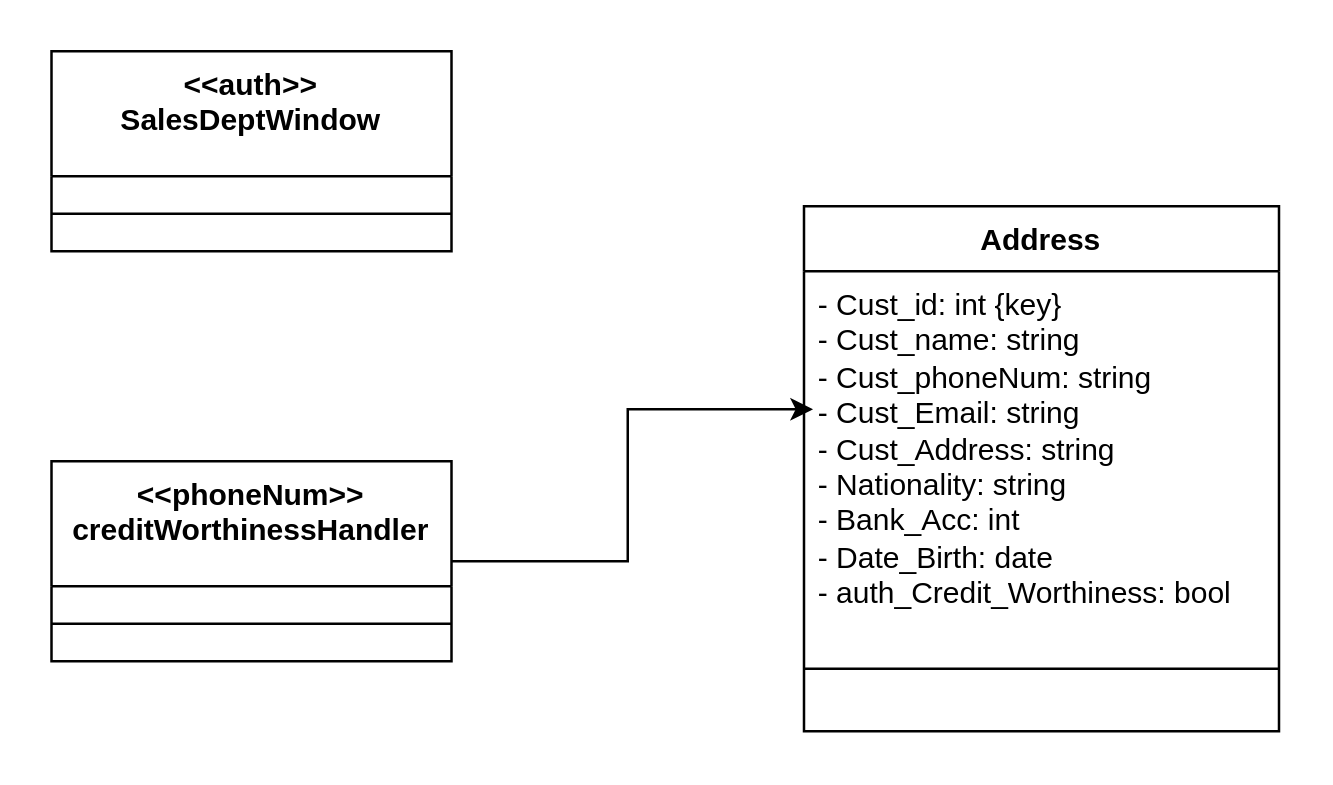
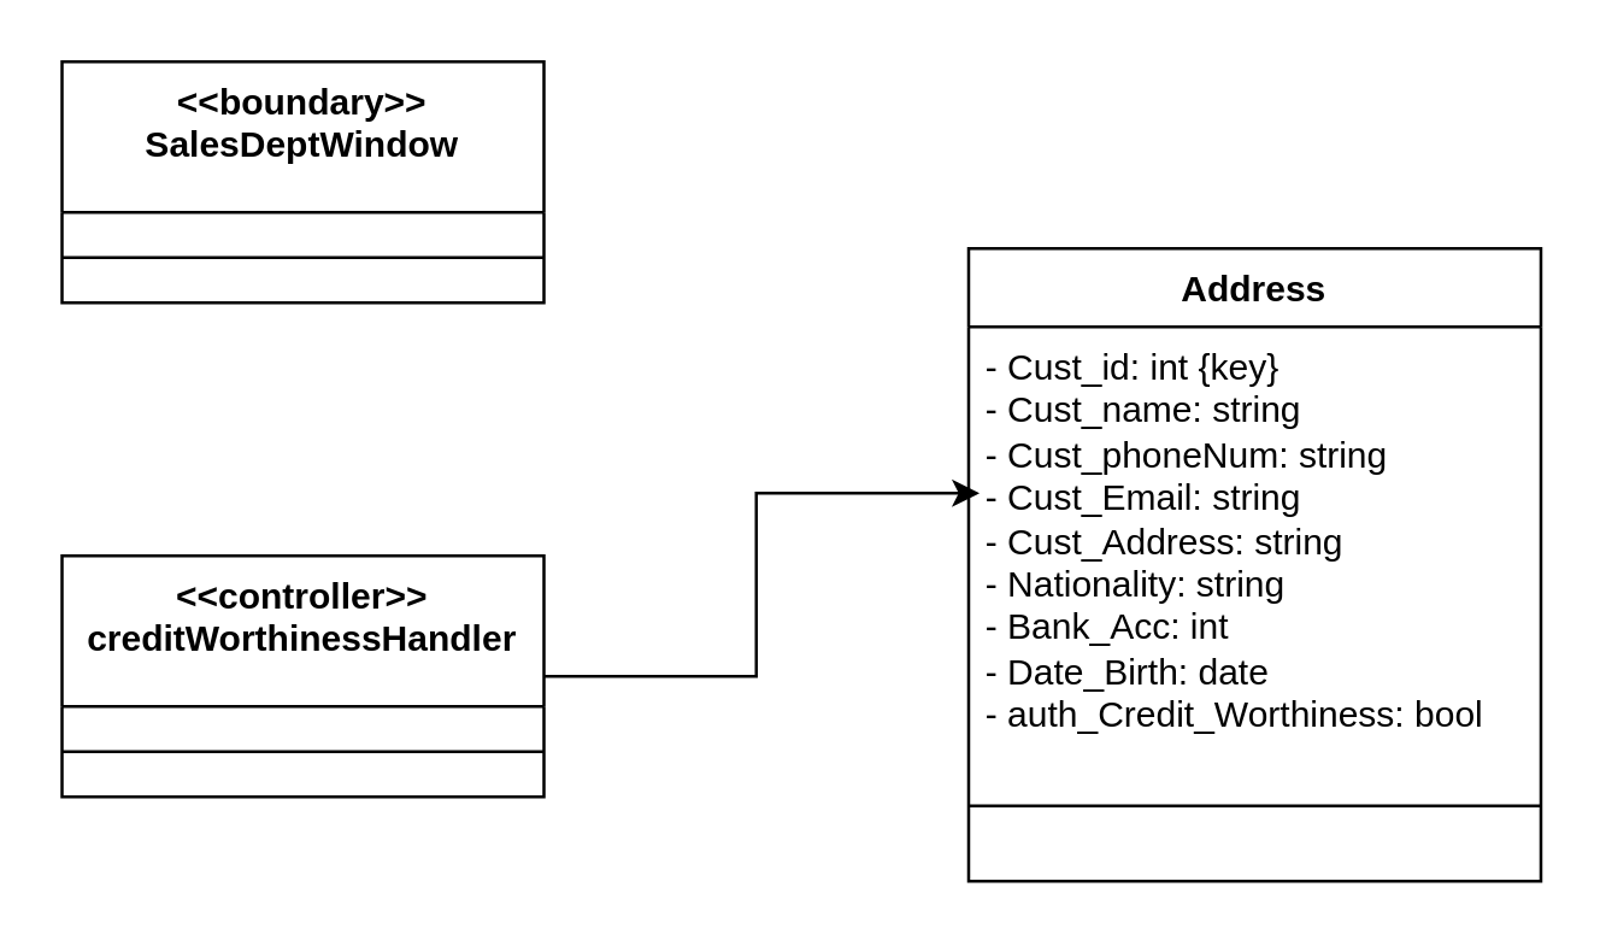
- <mxCell id="4" value="&lt;div&gt;&amp;lt;&amp;lt;auth&amp;gt;&amp;gt;&lt;/div&gt;SalesDeptWindow" style="swimlane;fontStyle=1;align=center;verticalAlign=top;childLayout=stackLayout;horizontal=1;startSize=50;horizontalStack=0;resizeParent=1;resizeParentMax=0;resizeLast=0;collapsible=1;marginBottom=0;whiteSpace=wrap;html=1;" vertex="1" parent="1"><mxGeometry x="20" y="20" width="160" height="80" as="geometry" /></mxCell>
+ <mxCell id="4" value="&lt;div&gt;&amp;lt;&amp;lt;boundary&amp;gt;&amp;gt;&lt;/div&gt;SalesDeptWindow" style="swimlane;fontStyle=1;align=center;verticalAlign=top;childLayout=stackLayout;horizontal=1;startSize=50;horizontalStack=0;resizeParent=1;resizeParentMax=0;resizeLast=0;collapsible=1;marginBottom=0;whiteSpace=wrap;html=1;" vertex="1" parent="1"><mxGeometry x="20" y="20" width="160" height="80" as="geometry" /></mxCell>
- <mxCell id="2" value="&lt;div&gt;&amp;lt;&amp;lt;phoneNum&amp;gt;&amp;gt;&lt;/div&gt;creditWorthinessHandler" style="swimlane;fontStyle=1;align=center;verticalAlign=top;childLayout=stackLayout;horizontal=1;startSize=50;horizontalStack=0;resizeParent=1;resizeParentMax=0;resizeLast=0;collapsible=1;marginBottom=0;whiteSpace=wrap;html=1;" vertex="1" parent="1"><mxGeometry x="20" y="184" width="160" height="80" as="geometry" /></mxCell>
+ <mxCell id="2" value="&lt;div&gt;&amp;lt;&amp;lt;controller&amp;gt;&amp;gt;&lt;/div&gt;creditWorthinessHandler" style="swimlane;fontStyle=1;align=center;verticalAlign=top;childLayout=stackLayout;horizontal=1;startSize=50;horizontalStack=0;resizeParent=1;resizeParentMax=0;resizeLast=0;collapsible=1;marginBottom=0;whiteSpace=wrap;html=1;" vertex="1" parent="1"><mxGeometry x="20" y="184" width="160" height="80" as="geometry" /></mxCell>
